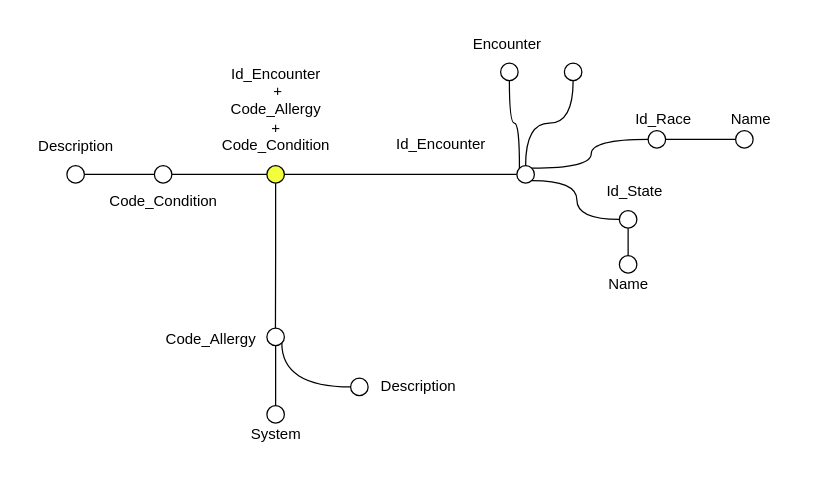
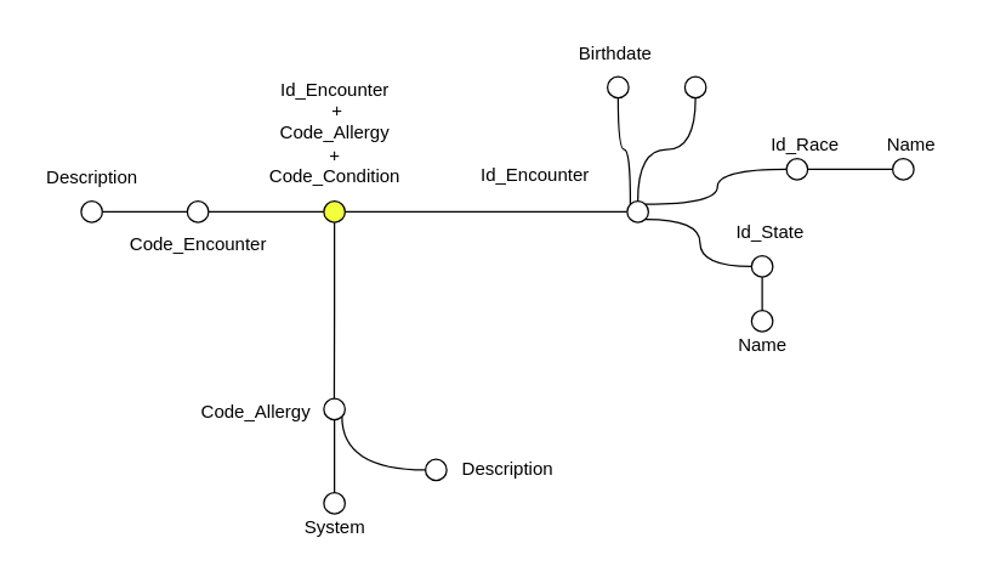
- <mxCell id="39" value="Encounter" style="text;html=1;align=center;verticalAlign=middle;resizable=0;points=[];autosize=1;strokeColor=none;fillColor=none;" vertex="1" parent="1"><mxGeometry x="370" y="20" width="70" height="30" as="geometry" /></mxCell>
+ <mxCell id="39" value="Birthdate" style="text;html=1;align=center;verticalAlign=middle;resizable=0;points=[];autosize=1;strokeColor=none;fillColor=none;" vertex="1" parent="1"><mxGeometry x="370" y="20" width="70" height="30" as="geometry" /></mxCell>
- <mxCell id="17" value="Code_Condition" style="text;html=1;align=center;verticalAlign=middle;resizable=0;points=[];autosize=1;strokeColor=none;fillColor=none;" vertex="1" parent="1"><mxGeometry x="75" y="146" width="110" height="30" as="geometry" /></mxCell>
+ <mxCell id="17" value="Code_Encounter" style="text;html=1;align=center;verticalAlign=middle;resizable=0;points=[];autosize=1;strokeColor=none;fillColor=none;" vertex="1" parent="1"><mxGeometry x="75" y="146" width="110" height="30" as="geometry" /></mxCell>
